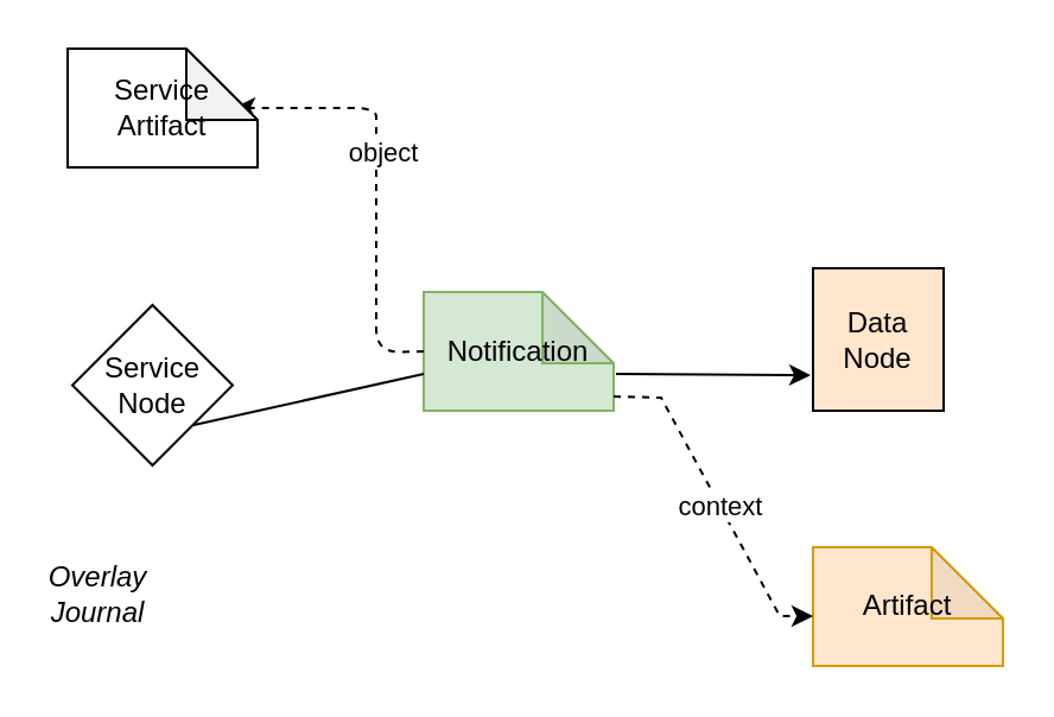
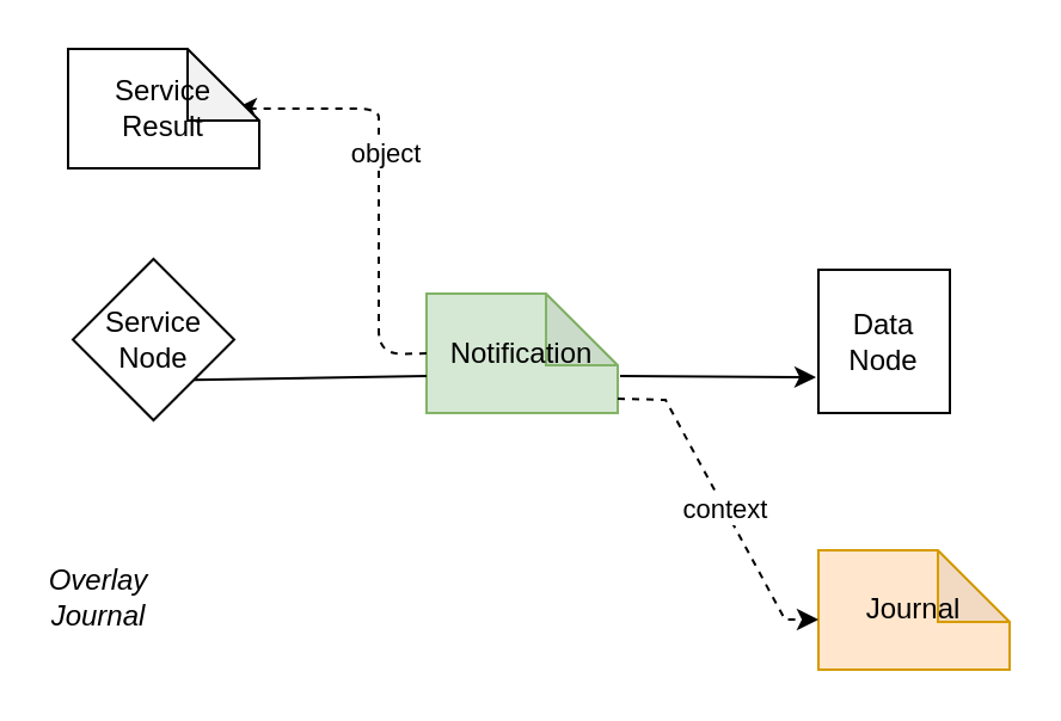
- <mxCell id="9" value="Service&lt;br&gt;Artifact" style="shape=note;whiteSpace=wrap;html=1;backgroundOutline=1;darkOpacity=0.05;" vertex="1" parent="1"><mxGeometry x="28" y="20" width="80" height="50" as="geometry" /></mxCell>
+ <mxCell id="9" value="Service&lt;br&gt;Result" style="shape=note;whiteSpace=wrap;html=1;backgroundOutline=1;darkOpacity=0.05;" vertex="1" parent="1"><mxGeometry x="28" y="20" width="80" height="50" as="geometry" /></mxCell>
- <mxCell id="2" value="Data&lt;br&gt;Node" style="rounded=0;whiteSpace=wrap;html=1;rotation=0;fillColor=#ffe6cc;" vertex="1" parent="1"><mxGeometry x="342" y="112.5" width="55" height="60" as="geometry" /></mxCell>
+ <mxCell id="2" value="Data&lt;br&gt;Node" style="rounded=0;whiteSpace=wrap;html=1;rotation=0;" vertex="1" parent="1"><mxGeometry x="342" y="112.5" width="55" height="60" as="geometry" /></mxCell>
- <mxCell id="13" value="Service&lt;br&gt;Node" style="rhombus;whiteSpace=wrap;html=1;" vertex="1" parent="1"><mxGeometry x="30" y="128" width="67.5" height="67.5" as="geometry" /></mxCell>
+ <mxCell id="13" value="Service&lt;br&gt;Node" style="rhombus;whiteSpace=wrap;html=1;" vertex="1" parent="1"><mxGeometry x="30" y="108" width="67.5" height="67.5" as="geometry" /></mxCell>
- <mxCell id="10" value="Artifact" style="shape=note;whiteSpace=wrap;html=1;backgroundOutline=1;darkOpacity=0.05;strokeColor=#d79b00;fillColor=#ffe6cc;" vertex="1" parent="1"><mxGeometry x="342" y="230" width="80" height="50" as="geometry" /></mxCell>
+ <mxCell id="10" value="Journal" style="shape=note;whiteSpace=wrap;html=1;backgroundOutline=1;darkOpacity=0.05;strokeColor=#d79b00;fillColor=#ffe6cc;" vertex="1" parent="1"><mxGeometry x="342" y="230" width="80" height="50" as="geometry" /></mxCell>
